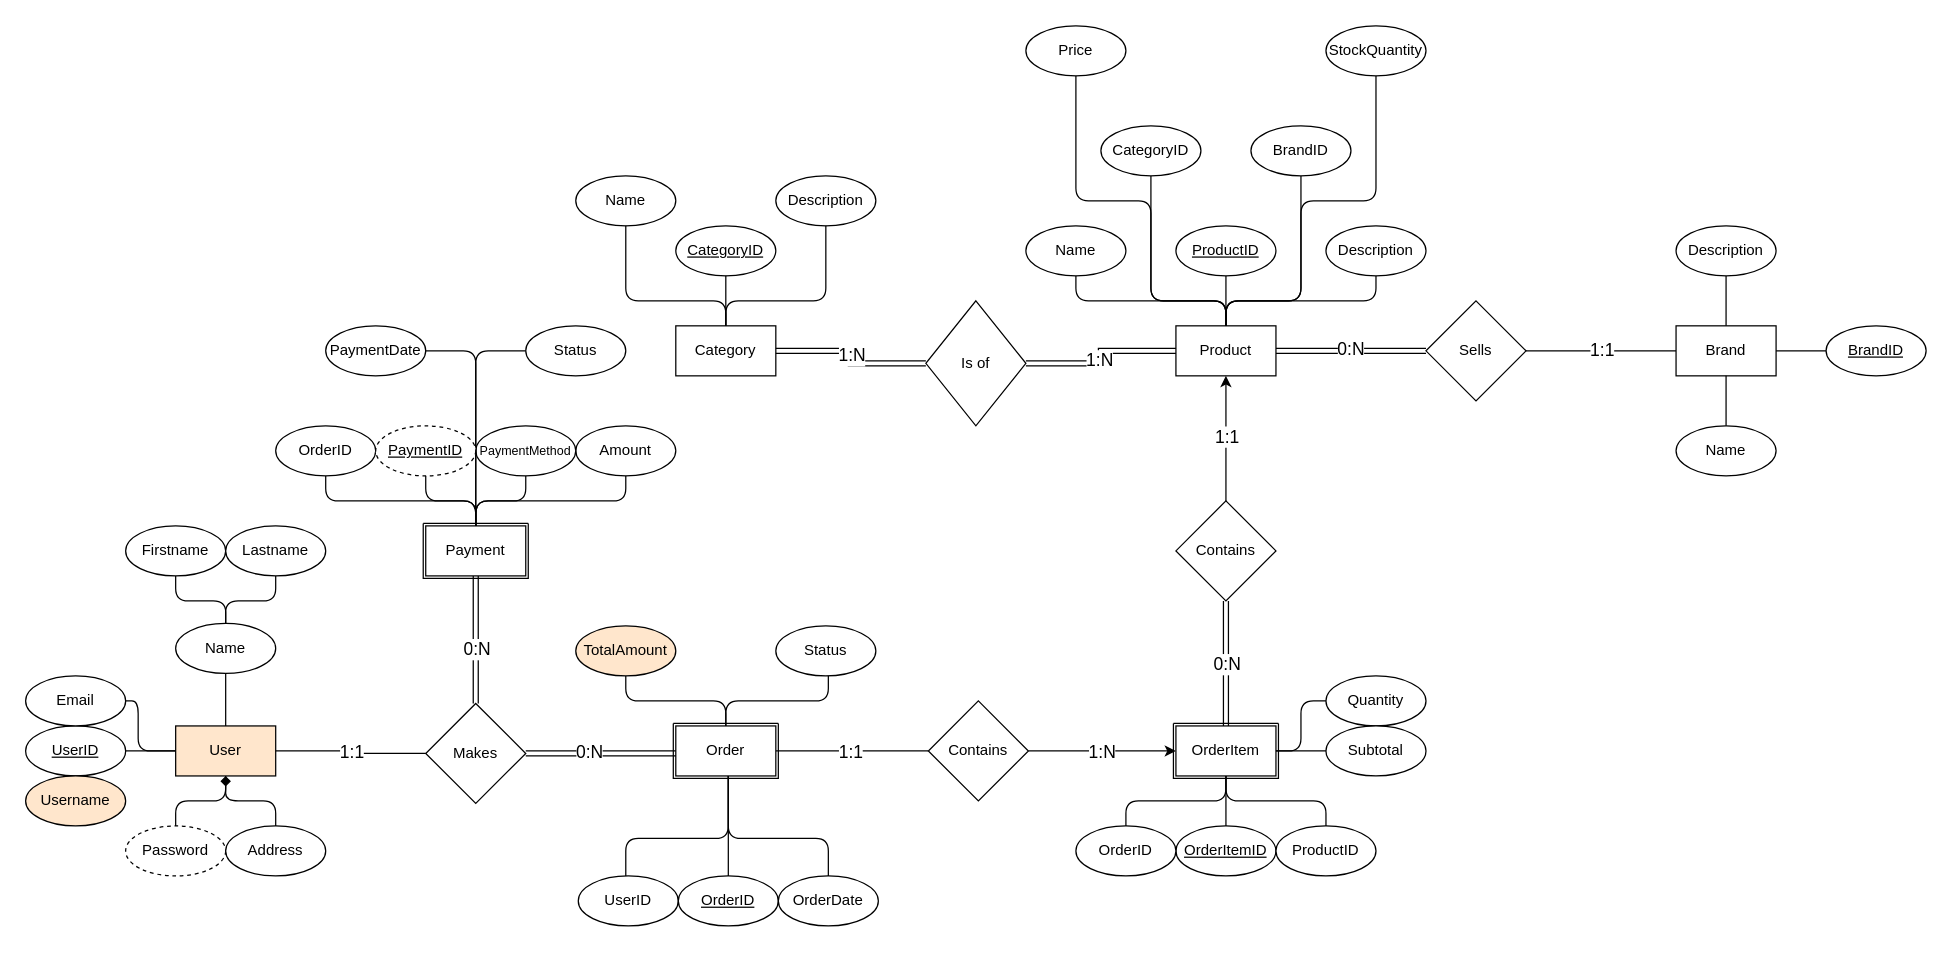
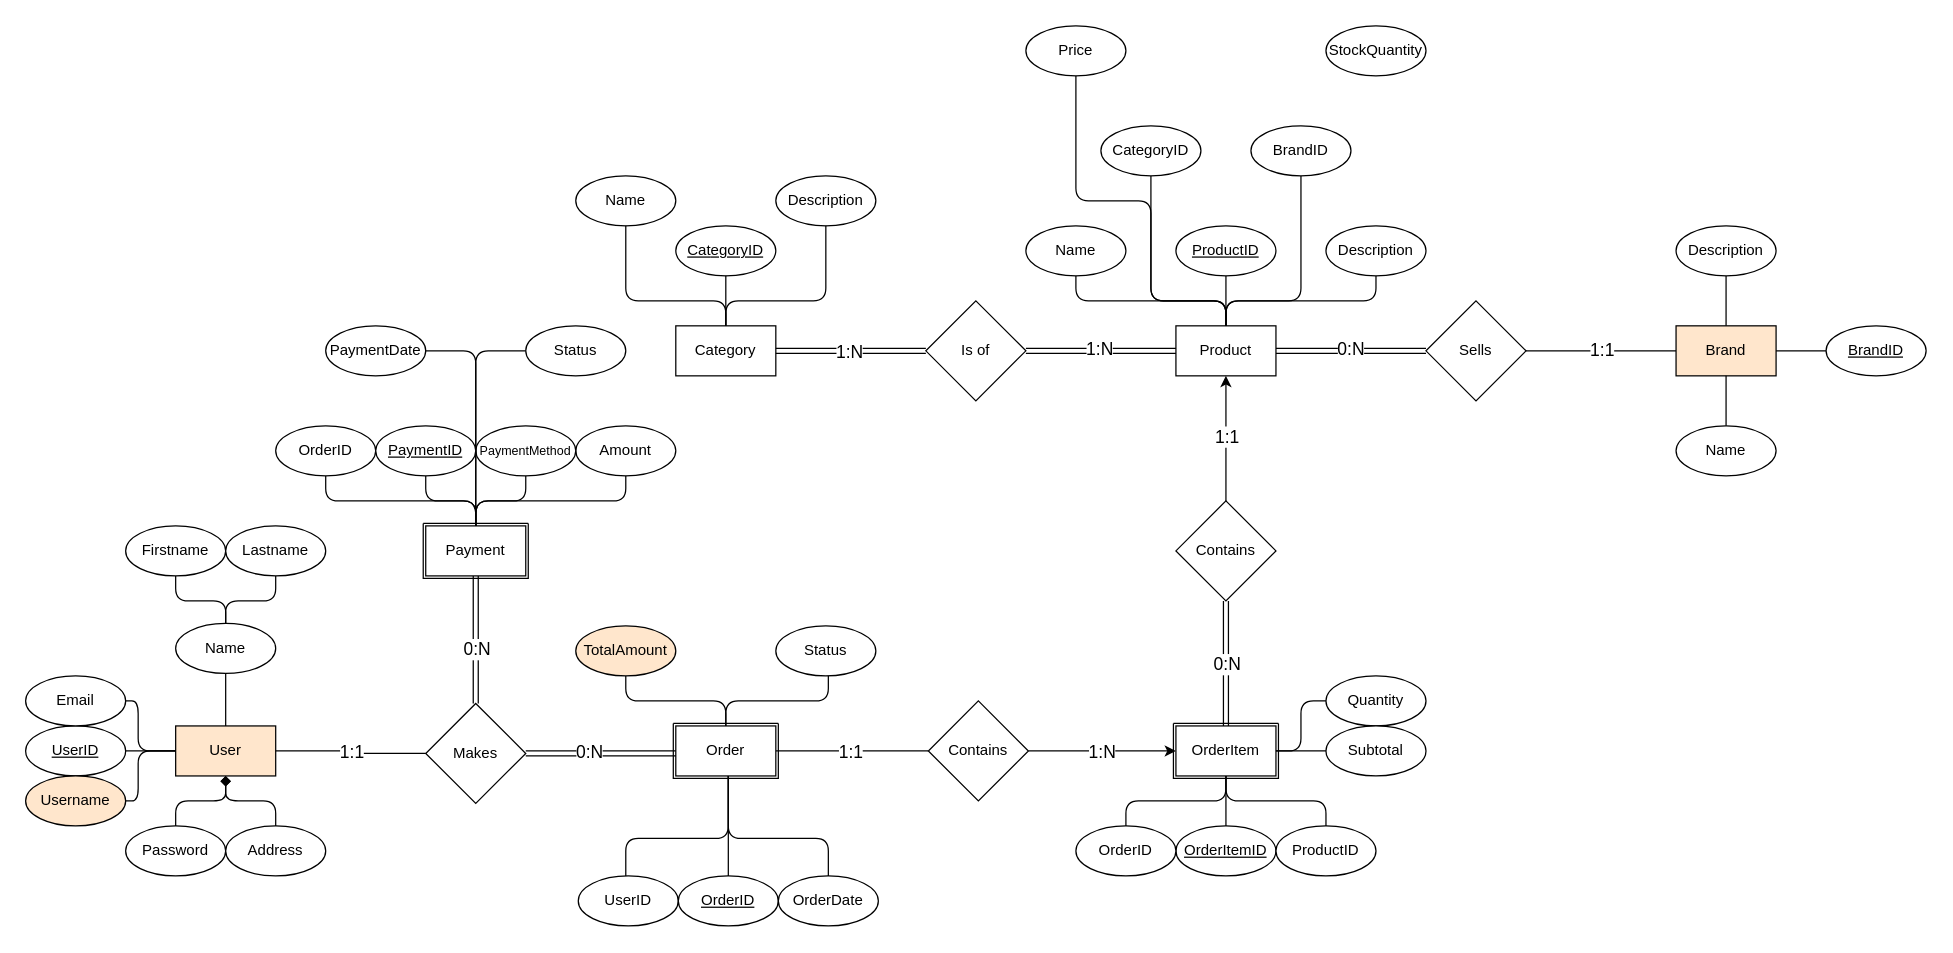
- <mxCell id="97" style="edgeStyle=orthogonalEdgeStyle;rounded=1;orthogonalLoop=1;jettySize=auto;html=1;curved=0;endArrow=none;startFill=0;" parent="1" source="98" target="5" edge="1"><mxGeometry relative="1" as="geometry"><Array as="points"><mxPoint x="1100" y="160" /><mxPoint x="1040" y="160" /><mxPoint x="1040" y="240" /><mxPoint x="980" y="240" /></Array></mxGeometry></mxCell>
- <mxCell id="9" value="Brand" style="rounded=0;whiteSpace=wrap;html=1;" parent="1" vertex="1"><mxGeometry x="1340" y="260" width="80" height="40" as="geometry" /></mxCell>
+ <mxCell id="9" value="Brand" style="rounded=0;whiteSpace=wrap;html=1;fillColor=#ffe6cc;" parent="1" vertex="1"><mxGeometry x="1340" y="260" width="80" height="40" as="geometry" /></mxCell>
- <mxCell id="38" value="Is of" style="rhombus;whiteSpace=wrap;html=1;" parent="1" vertex="1"><mxGeometry x="740" y="240" width="80" height="100" as="geometry" /></mxCell>
+ <mxCell id="38" value="Is of" style="rhombus;whiteSpace=wrap;html=1;" parent="1" vertex="1"><mxGeometry x="740" y="240" width="80" height="80" as="geometry" /></mxCell>
- <mxCell id="76" value="&lt;u&gt;PaymentID&lt;/u&gt;" style="ellipse;whiteSpace=wrap;html=1;dashed=1;" parent="1" vertex="1"><mxGeometry x="300" y="340" width="80" height="40" as="geometry" /></mxCell>
+ <mxCell id="76" value="&lt;u&gt;PaymentID&lt;/u&gt;" style="ellipse;whiteSpace=wrap;html=1;" parent="1" vertex="1"><mxGeometry x="300" y="340" width="80" height="40" as="geometry" /></mxCell>
+ <mxCell id="51" style="edgeStyle=orthogonalEdgeStyle;rounded=1;orthogonalLoop=1;jettySize=auto;html=1;endArrow=none;startFill=0;curved=0;" parent="1" source="52" target="10" edge="1"><mxGeometry relative="1" as="geometry"><Array as="points"><mxPoint x="110" y="640" /><mxPoint x="110" y="600" /></Array></mxGeometry></mxCell>
- <mxCell id="53" style="edgeStyle=orthogonalEdgeStyle;rounded=1;orthogonalLoop=1;jettySize=auto;html=1;curved=0;endArrow=none;startFill=0;" parent="1" source="54" target="10" edge="1"><mxGeometry relative="1" as="geometry" /></mxCell>
+ <mxCell id="53" style="edgeStyle=orthogonalEdgeStyle;rounded=1;orthogonalLoop=1;jettySize=auto;html=1;curved=0;endArrow=diamond;startFill=0;" parent="1" source="54" target="10" edge="1"><mxGeometry relative="1" as="geometry" /></mxCell>
- <mxCell id="54" value="Password" style="ellipse;whiteSpace=wrap;html=1;dashed=1;" parent="1" vertex="1"><mxGeometry x="100" y="660" width="80" height="40" as="geometry" /></mxCell>
+ <mxCell id="54" value="Password" style="ellipse;whiteSpace=wrap;html=1;" parent="1" vertex="1"><mxGeometry x="100" y="660" width="80" height="40" as="geometry" /></mxCell>
